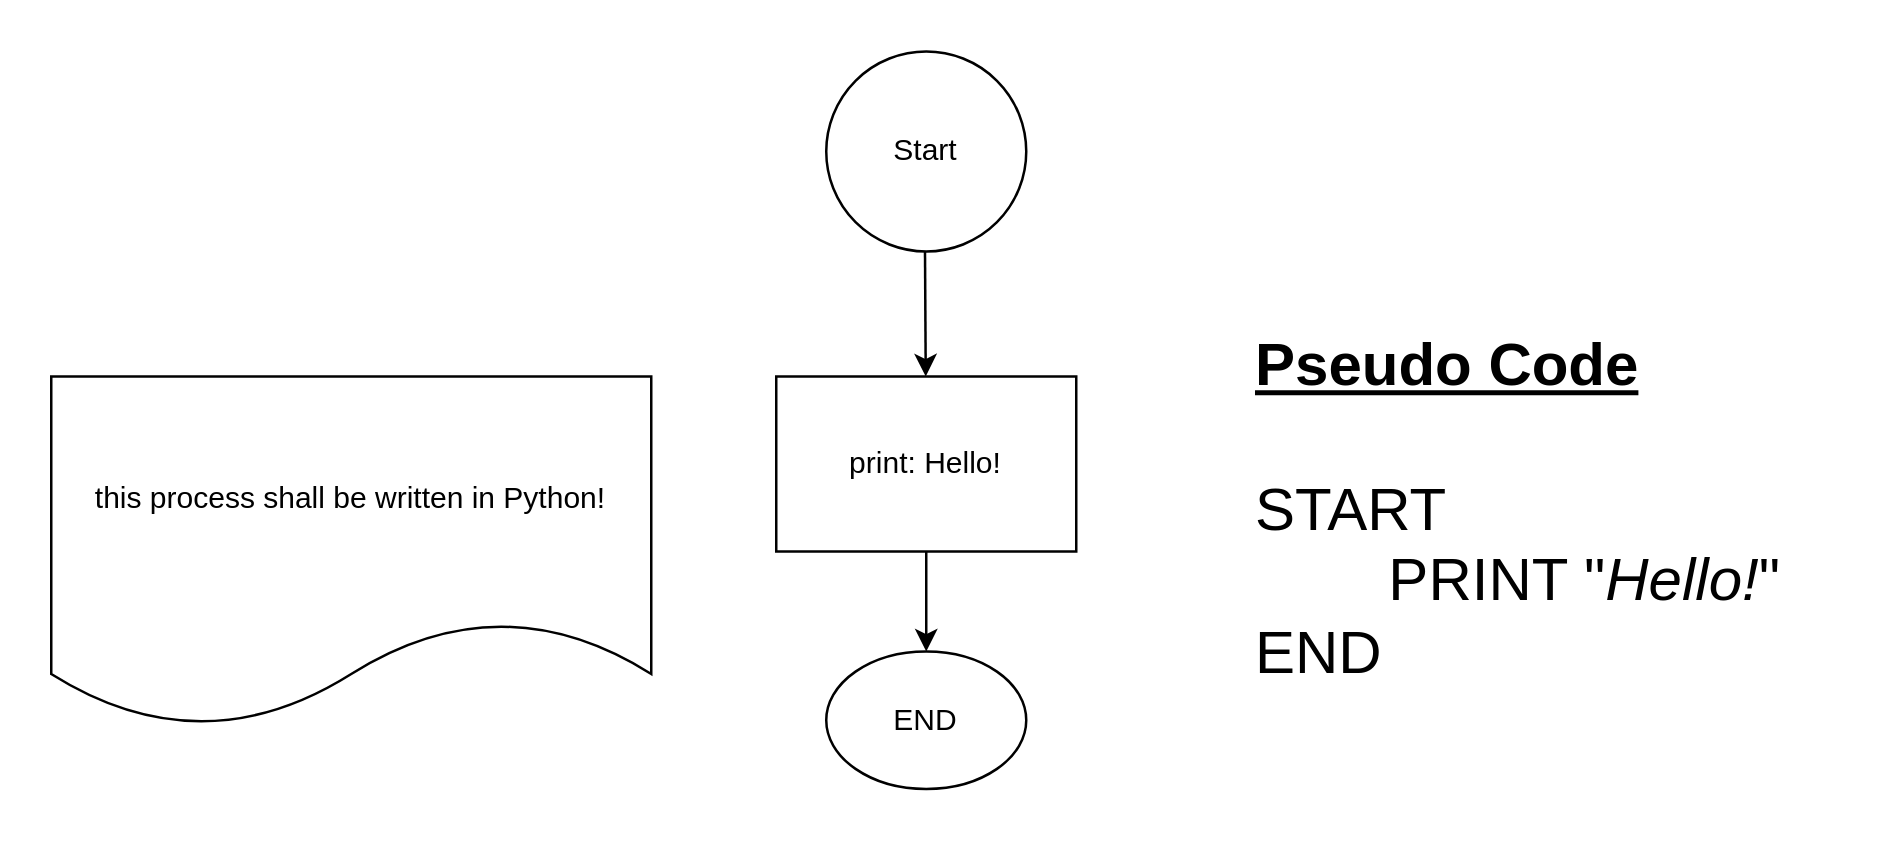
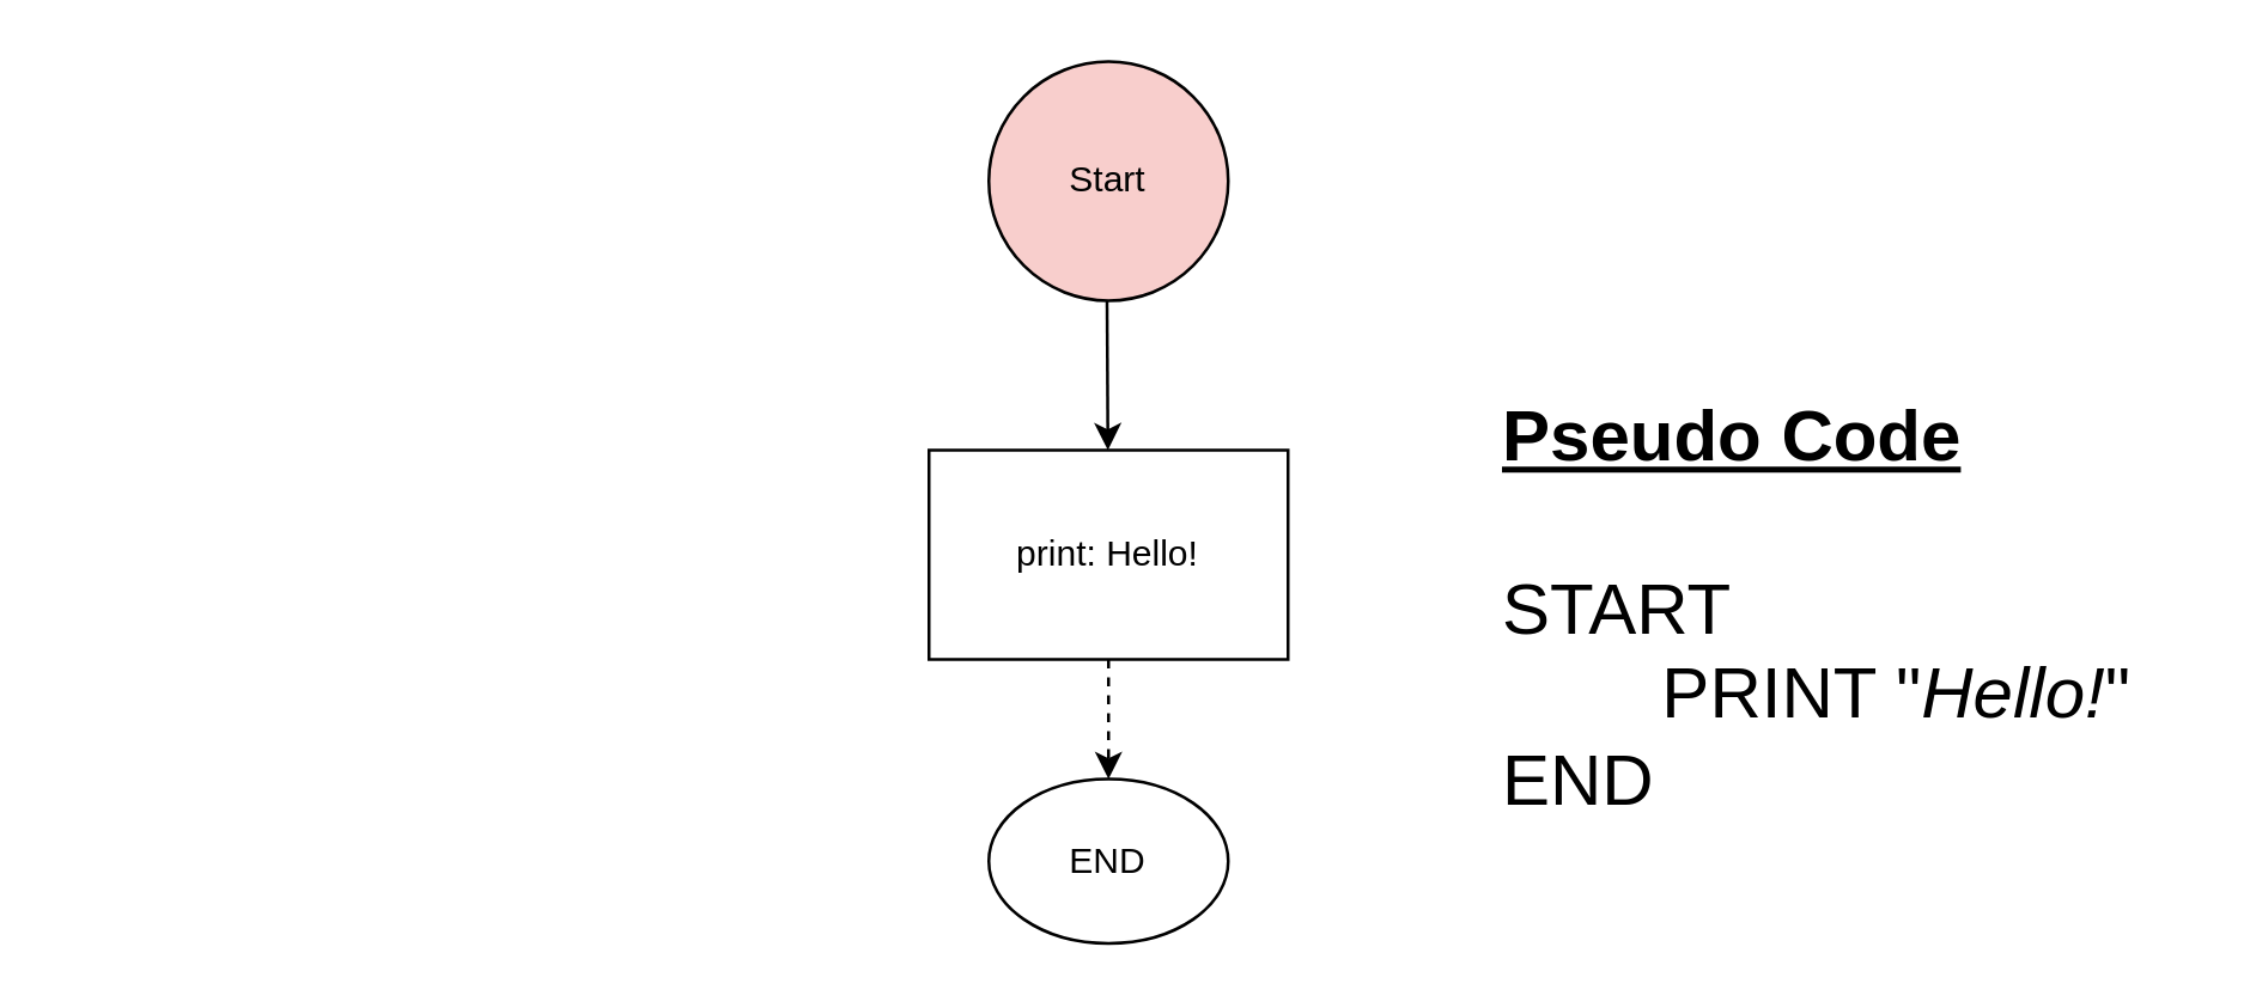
- <mxCell id="2" value="Start" style="ellipse;whiteSpace=wrap;html=1;rotation=0;" vertex="1" parent="1"><mxGeometry x="330" y="20" width="80" height="80" as="geometry" /></mxCell>
+ <mxCell id="2" value="Start" style="ellipse;whiteSpace=wrap;html=1;rotation=0;fillColor=#f8cecc;" vertex="1" parent="1"><mxGeometry x="330" y="20" width="80" height="80" as="geometry" /></mxCell>
- <mxCell id="7" value="this process shall be written in Python!" style="shape=document;whiteSpace=wrap;html=1;boundedLbl=1;" vertex="1" parent="1"><mxGeometry x="20" y="150" width="240" height="140" as="geometry" /></mxCell>
- <mxCell id="4" value="" style="edgeStyle=orthogonalEdgeStyle;rounded=0;orthogonalLoop=1;jettySize=auto;html=1;" edge="1" parent="1" source="5" target="6"><mxGeometry relative="1" as="geometry" /></mxCell>
+ <mxCell id="4" value="" style="edgeStyle=orthogonalEdgeStyle;rounded=0;orthogonalLoop=1;jettySize=auto;html=1;dashed=1;" edge="1" parent="1" source="5" target="6"><mxGeometry relative="1" as="geometry" /></mxCell>
